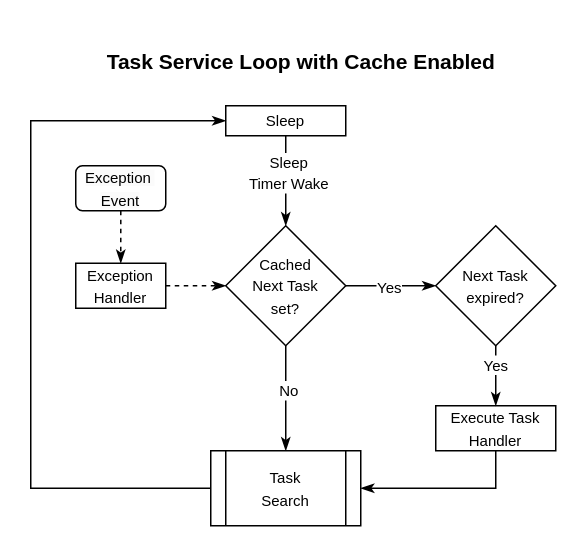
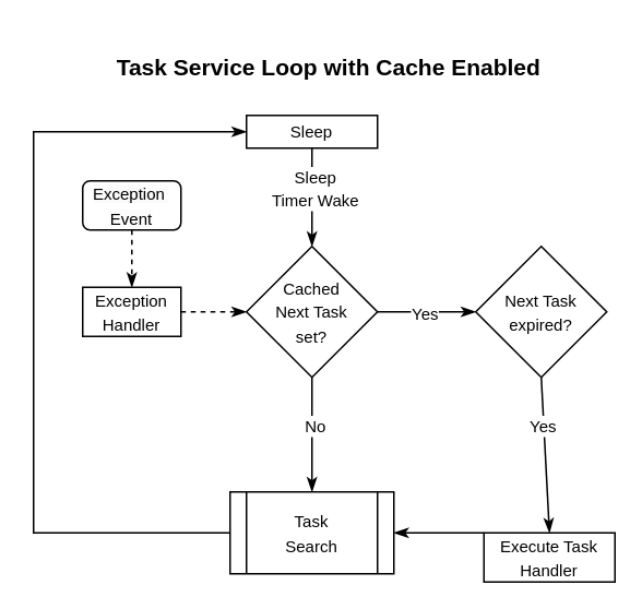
- <mxCell id="9" value="&lt;span style=&quot;font-size: 10px;&quot;&gt;Execute Task Handler&lt;br&gt;&lt;/span&gt;" style="rounded=0;whiteSpace=wrap;html=1;" parent="1" vertex="1"><mxGeometry x="290" y="270" width="80" height="30" as="geometry" /></mxCell>
+ <mxCell id="9" value="&lt;span style=&quot;font-size: 10px;&quot;&gt;Execute Task Handler&lt;br&gt;&lt;/span&gt;" style="rounded=0;whiteSpace=wrap;html=1;" parent="1" vertex="1"><mxGeometry x="295" y="325" width="80" height="30" as="geometry" /></mxCell>
